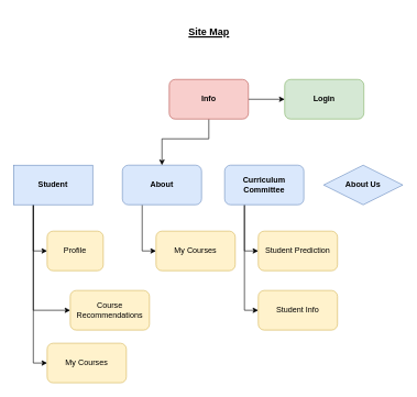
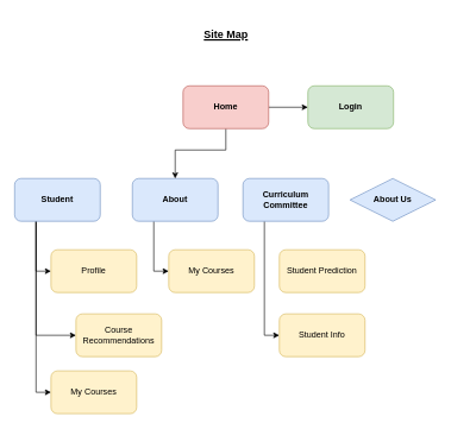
- <mxCell id="16" value="&lt;b&gt;&lt;font style=&quot;font-size: 12px&quot;&gt;Info&lt;/font&gt;&lt;/b&gt;" style="rounded=1;whiteSpace=wrap;html=1;fillColor=#f8cecc;strokeColor=#b85450;" vertex="1" parent="1"><mxGeometry x="256" y="120" width="120" height="60" as="geometry" /></mxCell>
+ <mxCell id="16" value="&lt;b&gt;&lt;font style=&quot;font-size: 12px&quot;&gt;Home&lt;/font&gt;&lt;/b&gt;" style="rounded=1;whiteSpace=wrap;html=1;fillColor=#f8cecc;strokeColor=#b85450;" vertex="1" parent="1"><mxGeometry x="256" y="120" width="120" height="60" as="geometry" /></mxCell>
- <mxCell id="8" value="&lt;b&gt;Student&lt;/b&gt;" style="whiteSpace=wrap;html=1;fillColor=#dae8fc;strokeColor=#6c8ebf;rounded=0;" vertex="1" parent="1"><mxGeometry x="20" y="250" width="120" height="60" as="geometry" /></mxCell>
+ <mxCell id="8" value="&lt;b&gt;Student&lt;/b&gt;" style="rounded=1;whiteSpace=wrap;html=1;fillColor=#dae8fc;strokeColor=#6c8ebf;" vertex="1" parent="1"><mxGeometry x="20" y="250" width="120" height="60" as="geometry" /></mxCell>
- <mxCell id="17" value="Profile" style="rounded=1;whiteSpace=wrap;html=1;fillColor=#fff2cc;strokeColor=#d6b656;" vertex="1" parent="1"><mxGeometry x="71" y="350" width="85" height="60" as="geometry" /></mxCell>
+ <mxCell id="17" value="Profile" style="rounded=1;whiteSpace=wrap;html=1;fillColor=#fff2cc;strokeColor=#d6b656;" vertex="1" parent="1"><mxGeometry x="71" y="350" width="120" height="60" as="geometry" /></mxCell>
- <mxCell id="11" style="edgeStyle=orthogonalEdgeStyle;rounded=0;orthogonalLoop=1;jettySize=auto;html=1;exitX=0.25;exitY=1;exitDx=0;exitDy=0;entryX=0;entryY=0.5;entryDx=0;entryDy=0;fontSize=12;" edge="1" parent="1" source="13" target="21"><mxGeometry relative="1" as="geometry" /></mxCell>
